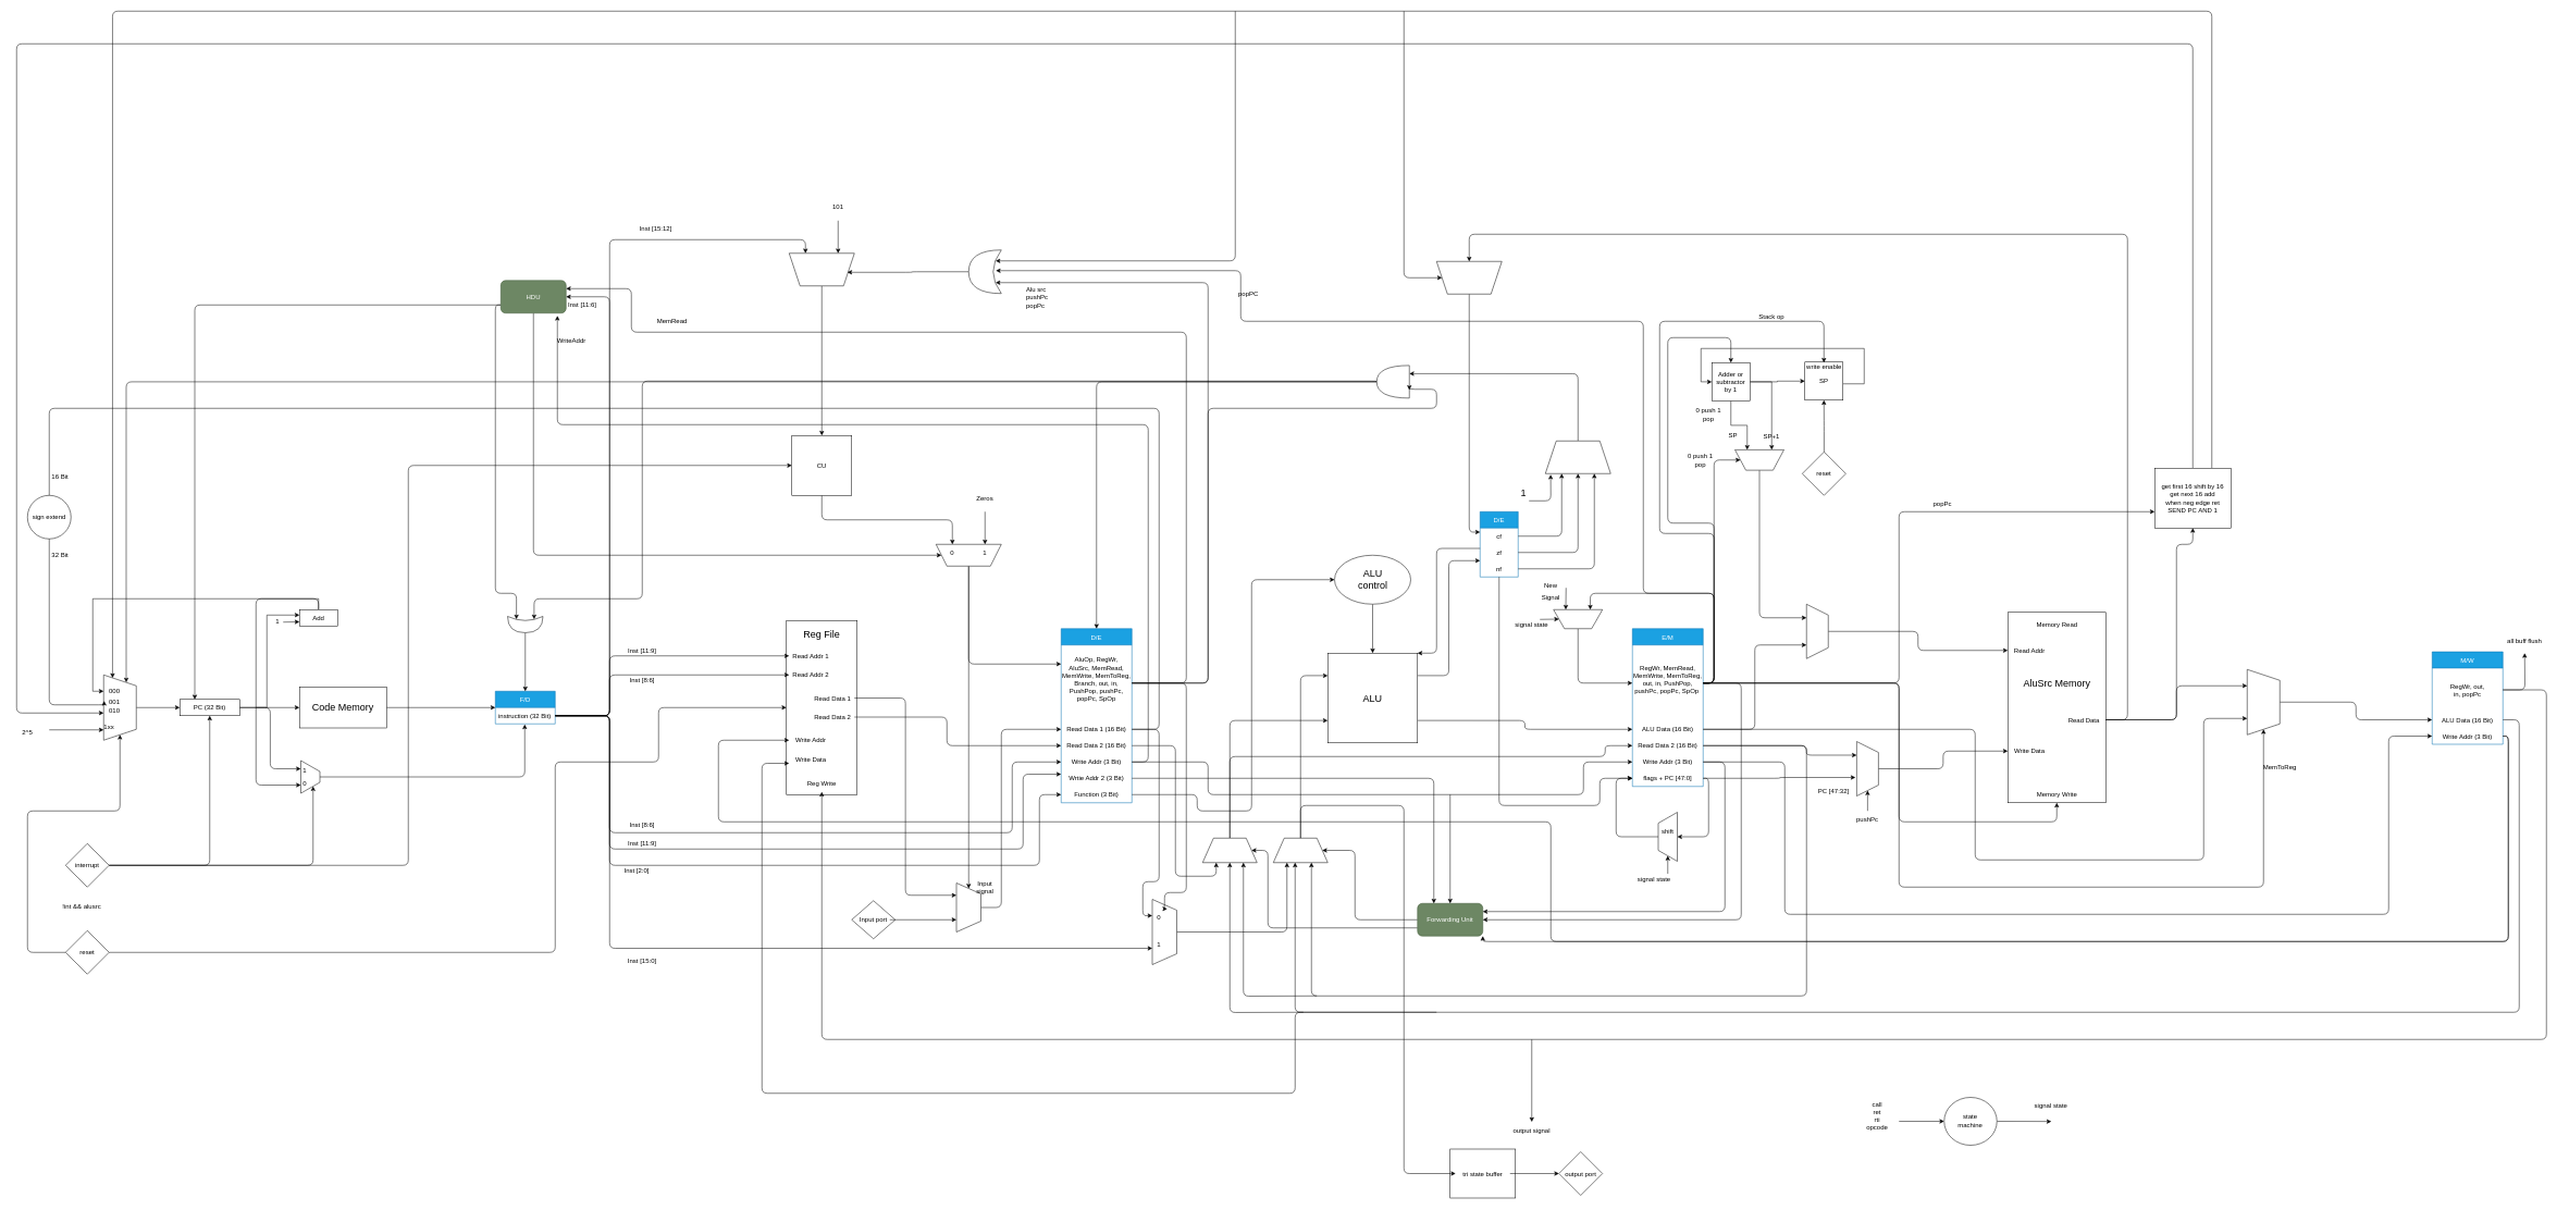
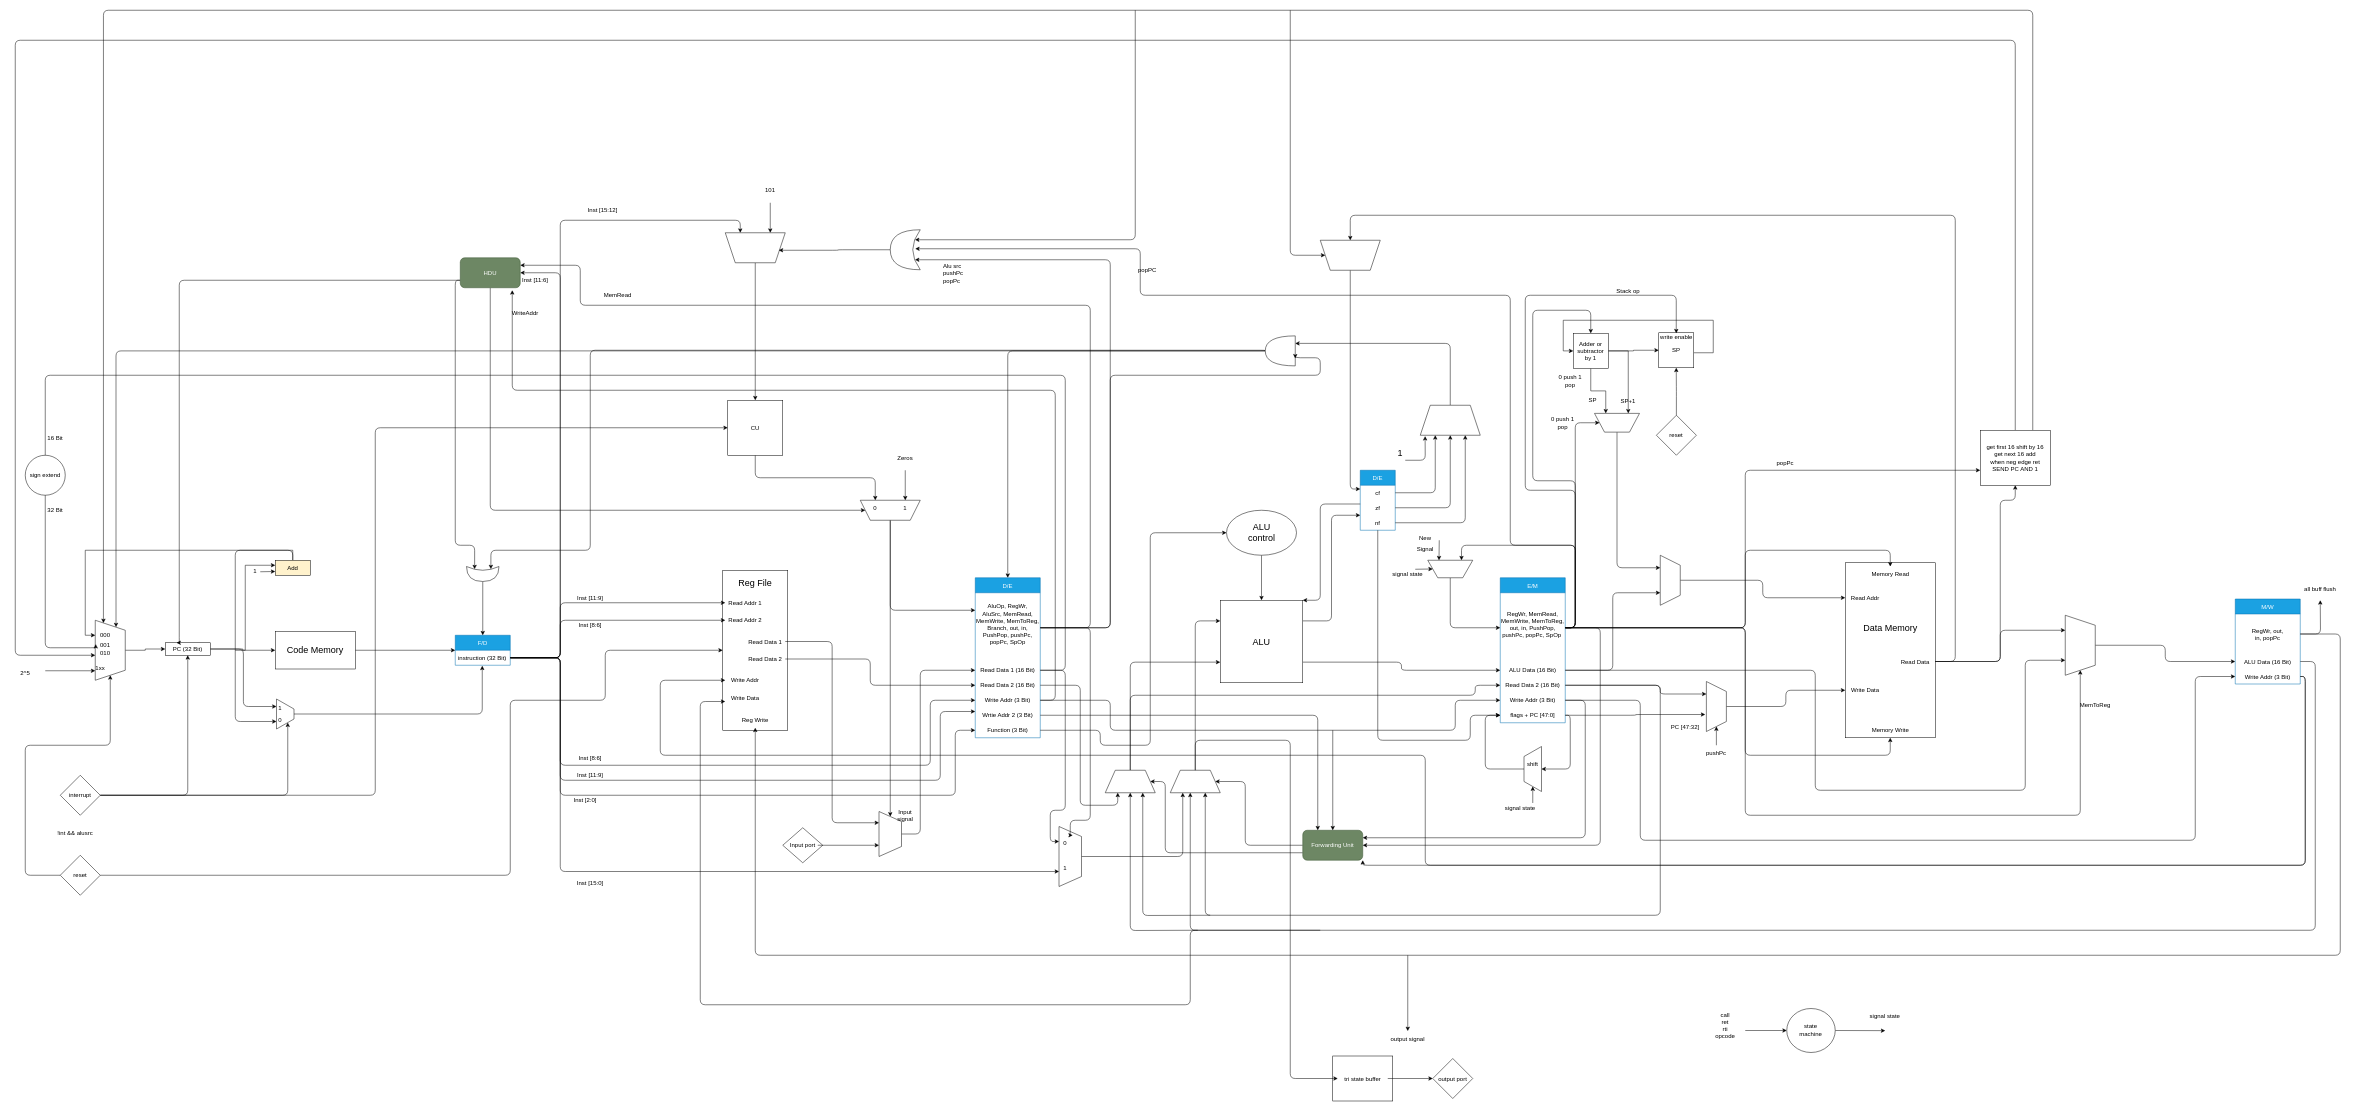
+ <mxCell id="143" style="edgeStyle=orthogonalEdgeStyle;html=1;exitX=1;exitY=0.5;exitDx=0;exitDy=0;entryX=0.5;entryY=0;entryDx=0;entryDy=0;fontSize=12;elbow=vertical;" parent="1" source="76" target="112" edge="1"><mxGeometry relative="1" as="geometry"><Array as="points"><mxPoint x="3490" y="1255" /><mxPoint x="3490" y="1100" /><mxPoint x="3780" y="1100" /></Array></mxGeometry></mxCell>
- <mxCell id="10" value="Add" style="rounded=0;whiteSpace=wrap;html=1;" parent="1" vertex="1"><mxGeometry x="550" y="1120" width="70" height="30" as="geometry" /></mxCell>
+ <mxCell id="10" value="Add" style="rounded=0;whiteSpace=wrap;html=1;fillColor=#fff2cc;" parent="1" vertex="1"><mxGeometry x="550" y="1120" width="70" height="30" as="geometry" /></mxCell>
- <mxCell id="113" value="&lt;font style=&quot;font-size: 18px&quot;&gt;AluSrc Memory&lt;/font&gt;" style="text;html=1;strokeColor=none;fillColor=none;align=center;verticalAlign=middle;whiteSpace=wrap;rounded=0;fontSize=12;" parent="1" vertex="1"><mxGeometry x="3702.5" y="1240" width="155" height="30" as="geometry" /></mxCell>
+ <mxCell id="113" value="&lt;font style=&quot;font-size: 18px&quot;&gt;Data Memory&lt;/font&gt;" style="text;html=1;strokeColor=none;fillColor=none;align=center;verticalAlign=middle;whiteSpace=wrap;rounded=0;fontSize=12;" parent="1" vertex="1"><mxGeometry x="3702.5" y="1240" width="155" height="30" as="geometry" /></mxCell>
- <mxCell id="4" value="PC (32 Bit)" style="rounded=0;whiteSpace=wrap;html=1;" parent="1" vertex="1"><mxGeometry x="330" y="1285" width="110" height="30" as="geometry" /></mxCell>
+ <mxCell id="4" value="PC (32 Bit)" style="rounded=0;whiteSpace=wrap;html=1;" parent="1" vertex="1"><mxGeometry x="330" y="1285" width="90" height="25" as="geometry" /></mxCell>
